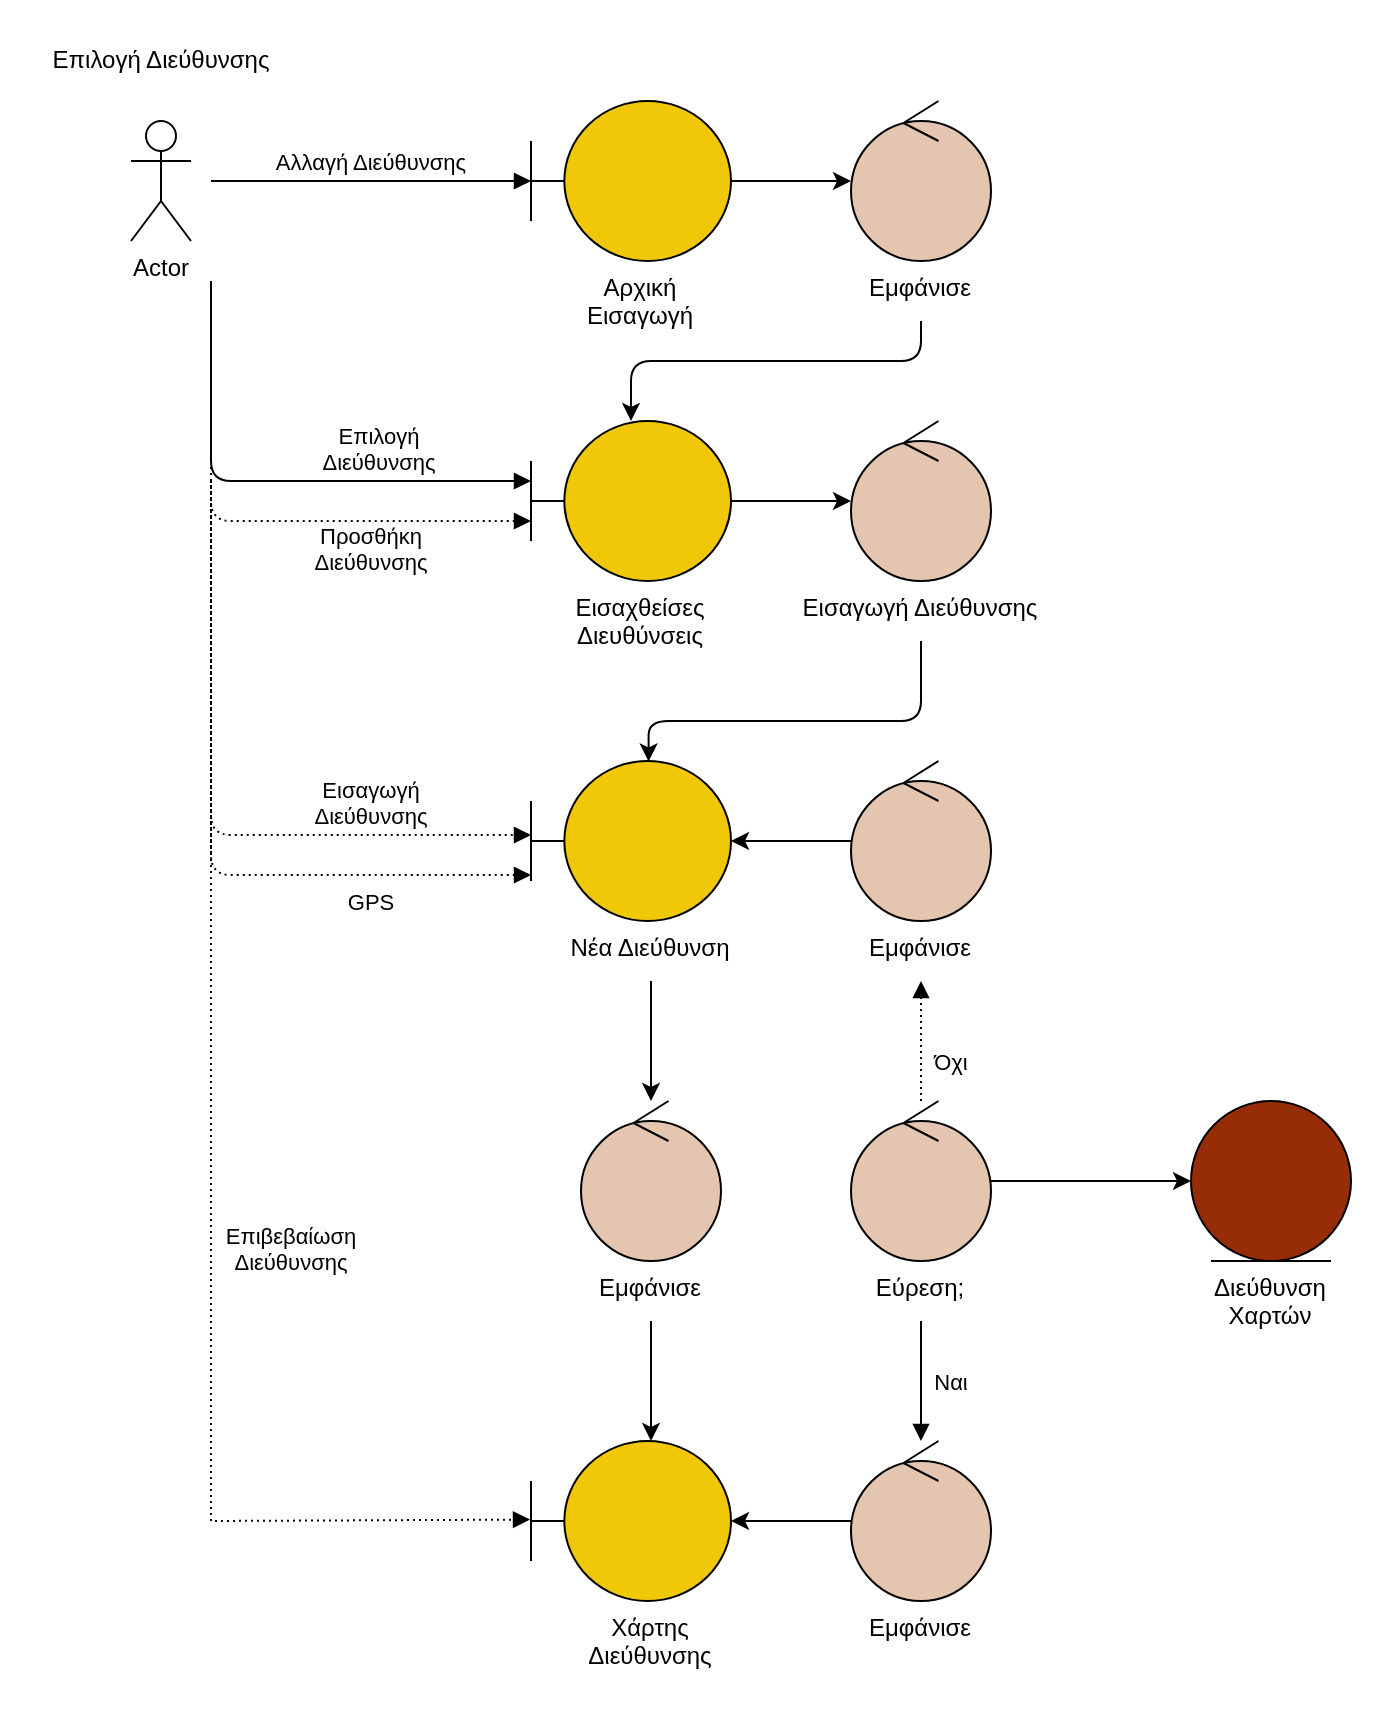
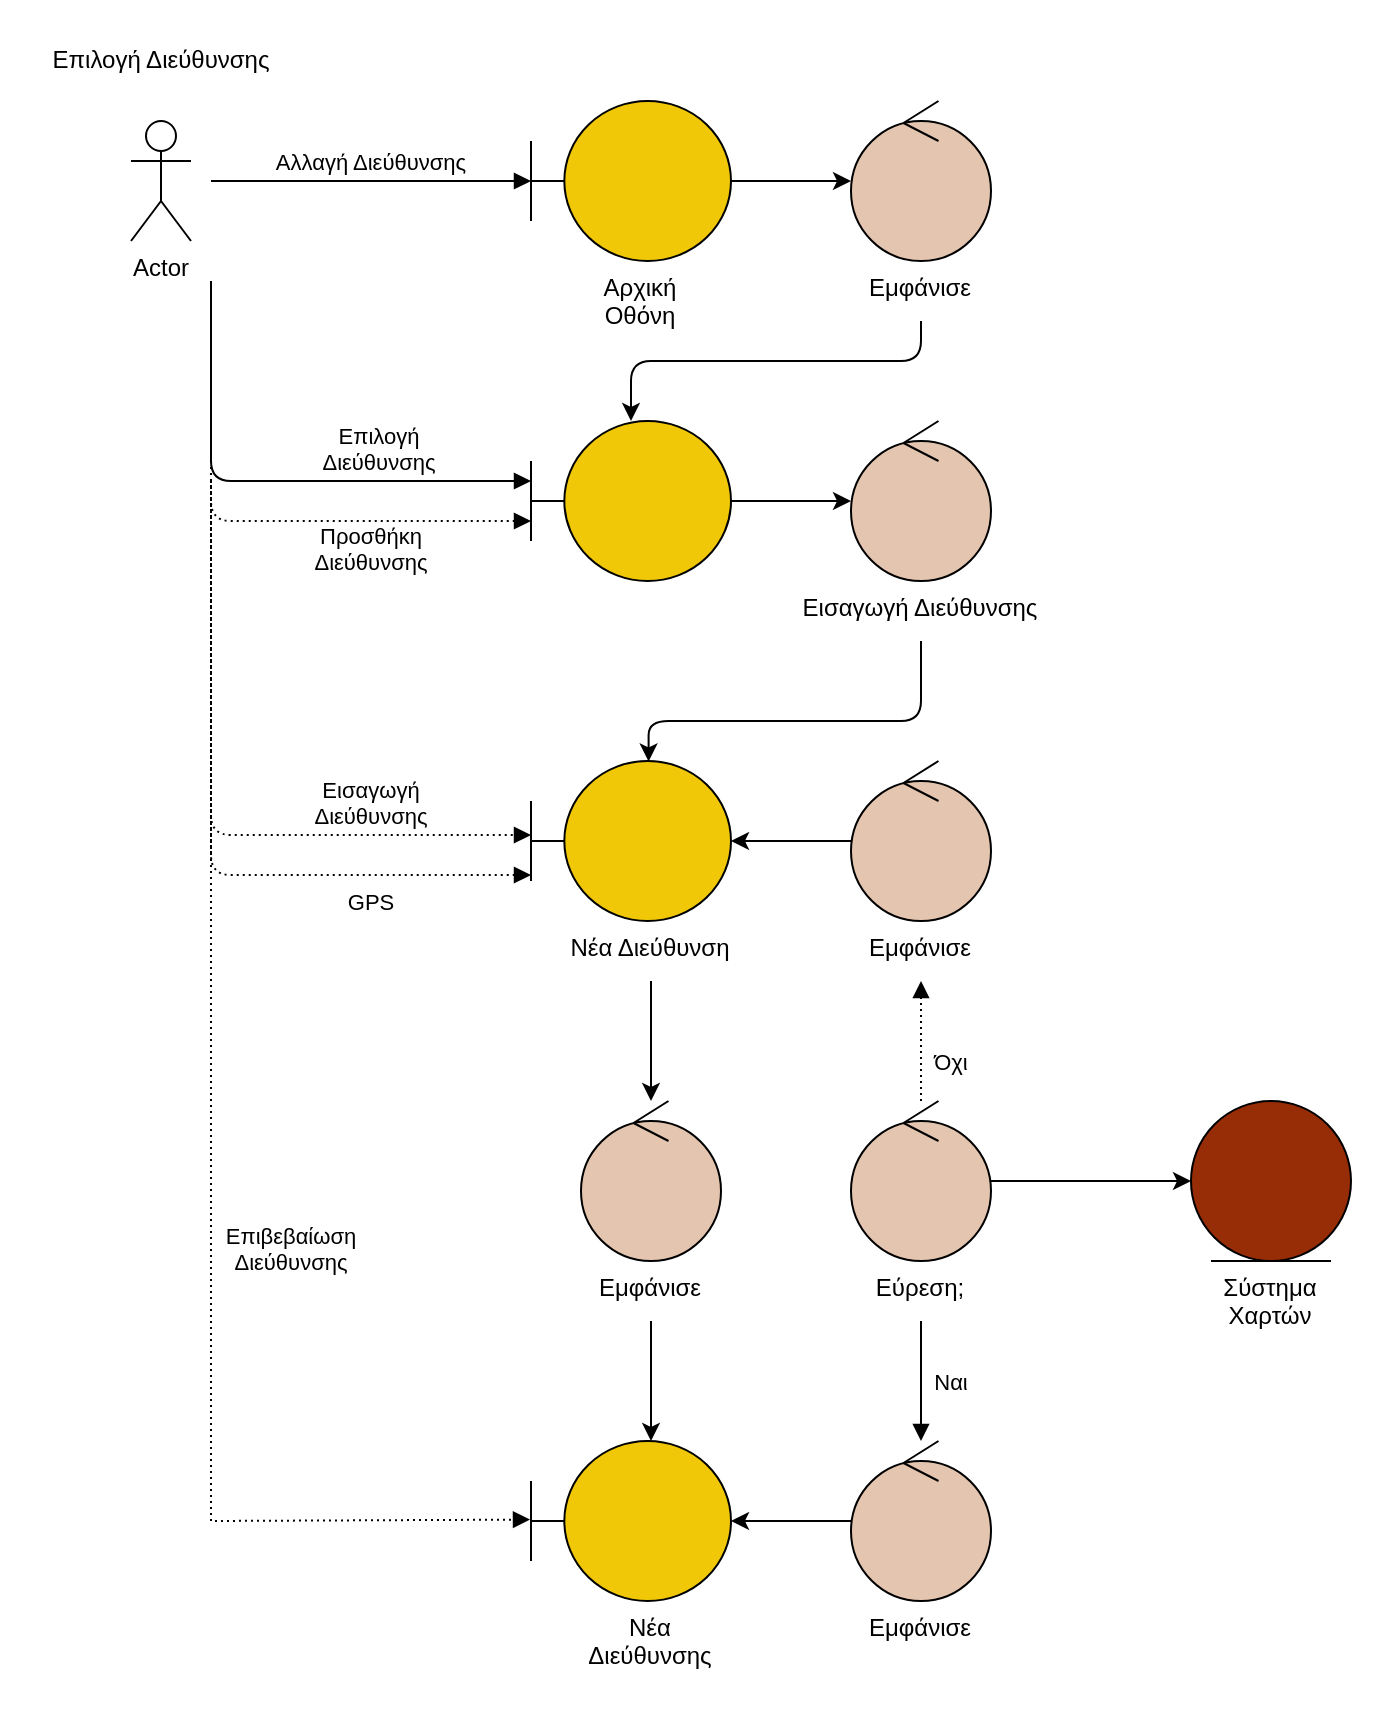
- <mxCell id="32" value="&lt;meta charset=&quot;utf-8&quot;&gt;&lt;span style=&quot;color: rgb(0, 0, 0); font-family: helvetica; font-size: 12px; font-style: normal; font-weight: 400; letter-spacing: normal; text-indent: 0px; text-transform: none; word-spacing: 0px; display: inline; float: none;&quot;&gt;Αρχική&lt;/span&gt;&lt;br style=&quot;color: rgb(0, 0, 0); font-family: helvetica; font-size: 12px; font-style: normal; font-weight: 400; letter-spacing: normal; text-indent: 0px; text-transform: none; word-spacing: 0px;&quot;&gt;&lt;span style=&quot;color: rgb(0, 0, 0); font-family: helvetica; font-size: 12px; font-style: normal; font-weight: 400; letter-spacing: normal; text-indent: 0px; text-transform: none; word-spacing: 0px; display: inline; float: none;&quot;&gt;Εισαγωγή&lt;/span&gt;" style="text;whiteSpace=wrap;html=1;align=center;labelBackgroundColor=none;" vertex="1" parent="1"><mxGeometry x="285" y="130" width="70" height="40" as="geometry" /></mxCell>
+ <mxCell id="32" value="&lt;meta charset=&quot;utf-8&quot;&gt;&lt;span style=&quot;color: rgb(0, 0, 0); font-family: helvetica; font-size: 12px; font-style: normal; font-weight: 400; letter-spacing: normal; text-indent: 0px; text-transform: none; word-spacing: 0px; display: inline; float: none;&quot;&gt;Αρχική&lt;/span&gt;&lt;br style=&quot;color: rgb(0, 0, 0); font-family: helvetica; font-size: 12px; font-style: normal; font-weight: 400; letter-spacing: normal; text-indent: 0px; text-transform: none; word-spacing: 0px;&quot;&gt;&lt;span style=&quot;color: rgb(0, 0, 0); font-family: helvetica; font-size: 12px; font-style: normal; font-weight: 400; letter-spacing: normal; text-indent: 0px; text-transform: none; word-spacing: 0px; display: inline; float: none;&quot;&gt;Οθόνη&lt;/span&gt;" style="text;whiteSpace=wrap;html=1;align=center;labelBackgroundColor=none;" vertex="1" parent="1"><mxGeometry x="285" y="130" width="70" height="40" as="geometry" /></mxCell>
- <mxCell id="34" value="&lt;meta charset=&quot;utf-8&quot;&gt;&lt;span style=&quot;color: rgb(0, 0, 0); font-family: helvetica; font-size: 12px; font-style: normal; font-weight: 400; letter-spacing: normal; text-indent: 0px; text-transform: none; word-spacing: 0px; display: inline; float: none;&quot;&gt;Εισαχθείσες&lt;/span&gt;&lt;br style=&quot;color: rgb(0, 0, 0); font-family: helvetica; font-size: 12px; font-style: normal; font-weight: 400; letter-spacing: normal; text-indent: 0px; text-transform: none; word-spacing: 0px;&quot;&gt;&lt;span style=&quot;color: rgb(0, 0, 0); font-family: helvetica; font-size: 12px; font-style: normal; font-weight: 400; letter-spacing: normal; text-indent: 0px; text-transform: none; word-spacing: 0px; display: inline; float: none;&quot;&gt;Διευθύνσεις&lt;/span&gt;" style="text;whiteSpace=wrap;html=1;labelBackgroundColor=none;align=center;" vertex="1" parent="1"><mxGeometry x="270" y="290" width="100" height="40" as="geometry" /></mxCell>
- <mxCell id="38" value="&lt;meta charset=&quot;utf-8&quot;&gt;&lt;span style=&quot;font-family: helvetica; font-size: 12px; font-style: normal; font-weight: 400; letter-spacing: normal; text-indent: 0px; text-transform: none; word-spacing: 0px; display: inline; float: none;&quot;&gt;Διεύθυνση&lt;/span&gt;&lt;br style=&quot;font-family: helvetica; font-size: 12px; font-style: normal; font-weight: 400; letter-spacing: normal; text-indent: 0px; text-transform: none; word-spacing: 0px;&quot;&gt;&lt;span style=&quot;font-family: helvetica; font-size: 12px; font-style: normal; font-weight: 400; letter-spacing: normal; text-indent: 0px; text-transform: none; word-spacing: 0px; display: inline; float: none;&quot;&gt;Χαρτών&lt;/span&gt;" style="text;whiteSpace=wrap;html=1;fontColor=#000000;align=center;labelBackgroundColor=none;" vertex="1" parent="1"><mxGeometry x="595" y="630" width="80" height="40" as="geometry" /></mxCell>
+ <mxCell id="38" value="&lt;meta charset=&quot;utf-8&quot;&gt;&lt;span style=&quot;font-family: helvetica; font-size: 12px; font-style: normal; font-weight: 400; letter-spacing: normal; text-indent: 0px; text-transform: none; word-spacing: 0px; display: inline; float: none;&quot;&gt;Σύστημα&lt;/span&gt;&lt;br style=&quot;font-family: helvetica; font-size: 12px; font-style: normal; font-weight: 400; letter-spacing: normal; text-indent: 0px; text-transform: none; word-spacing: 0px;&quot;&gt;&lt;span style=&quot;font-family: helvetica; font-size: 12px; font-style: normal; font-weight: 400; letter-spacing: normal; text-indent: 0px; text-transform: none; word-spacing: 0px; display: inline; float: none;&quot;&gt;Χαρτών&lt;/span&gt;" style="text;whiteSpace=wrap;html=1;fontColor=#000000;align=center;labelBackgroundColor=none;" vertex="1" parent="1"><mxGeometry x="595" y="630" width="80" height="40" as="geometry" /></mxCell>
- <mxCell id="41" value="&lt;meta charset=&quot;utf-8&quot;&gt;&lt;span style=&quot;font-family: helvetica; font-size: 12px; font-style: normal; font-weight: 400; letter-spacing: normal; text-indent: 0px; text-transform: none; word-spacing: 0px; display: inline; float: none;&quot;&gt;Χάρτης&lt;/span&gt;&lt;br style=&quot;font-family: helvetica; font-size: 12px; font-style: normal; font-weight: 400; letter-spacing: normal; text-indent: 0px; text-transform: none; word-spacing: 0px;&quot;&gt;&lt;span style=&quot;font-family: helvetica; font-size: 12px; font-style: normal; font-weight: 400; letter-spacing: normal; text-indent: 0px; text-transform: none; word-spacing: 0px; display: inline; float: none;&quot;&gt;Διεύθυνσης&lt;/span&gt;" style="text;whiteSpace=wrap;html=1;fontColor=#000000;align=center;labelBackgroundColor=none;" vertex="1" parent="1"><mxGeometry x="280" y="800" width="90" height="40" as="geometry" /></mxCell>
+ <mxCell id="41" value="&lt;meta charset=&quot;utf-8&quot;&gt;&lt;span style=&quot;font-family: helvetica; font-size: 12px; font-style: normal; font-weight: 400; letter-spacing: normal; text-indent: 0px; text-transform: none; word-spacing: 0px; display: inline; float: none;&quot;&gt;Νέα&lt;/span&gt;&lt;br style=&quot;font-family: helvetica; font-size: 12px; font-style: normal; font-weight: 400; letter-spacing: normal; text-indent: 0px; text-transform: none; word-spacing: 0px;&quot;&gt;&lt;span style=&quot;font-family: helvetica; font-size: 12px; font-style: normal; font-weight: 400; letter-spacing: normal; text-indent: 0px; text-transform: none; word-spacing: 0px; display: inline; float: none;&quot;&gt;Διεύθυνσης&lt;/span&gt;" style="text;whiteSpace=wrap;html=1;fontColor=#000000;align=center;labelBackgroundColor=none;" vertex="1" parent="1"><mxGeometry x="280" y="800" width="90" height="40" as="geometry" /></mxCell>
